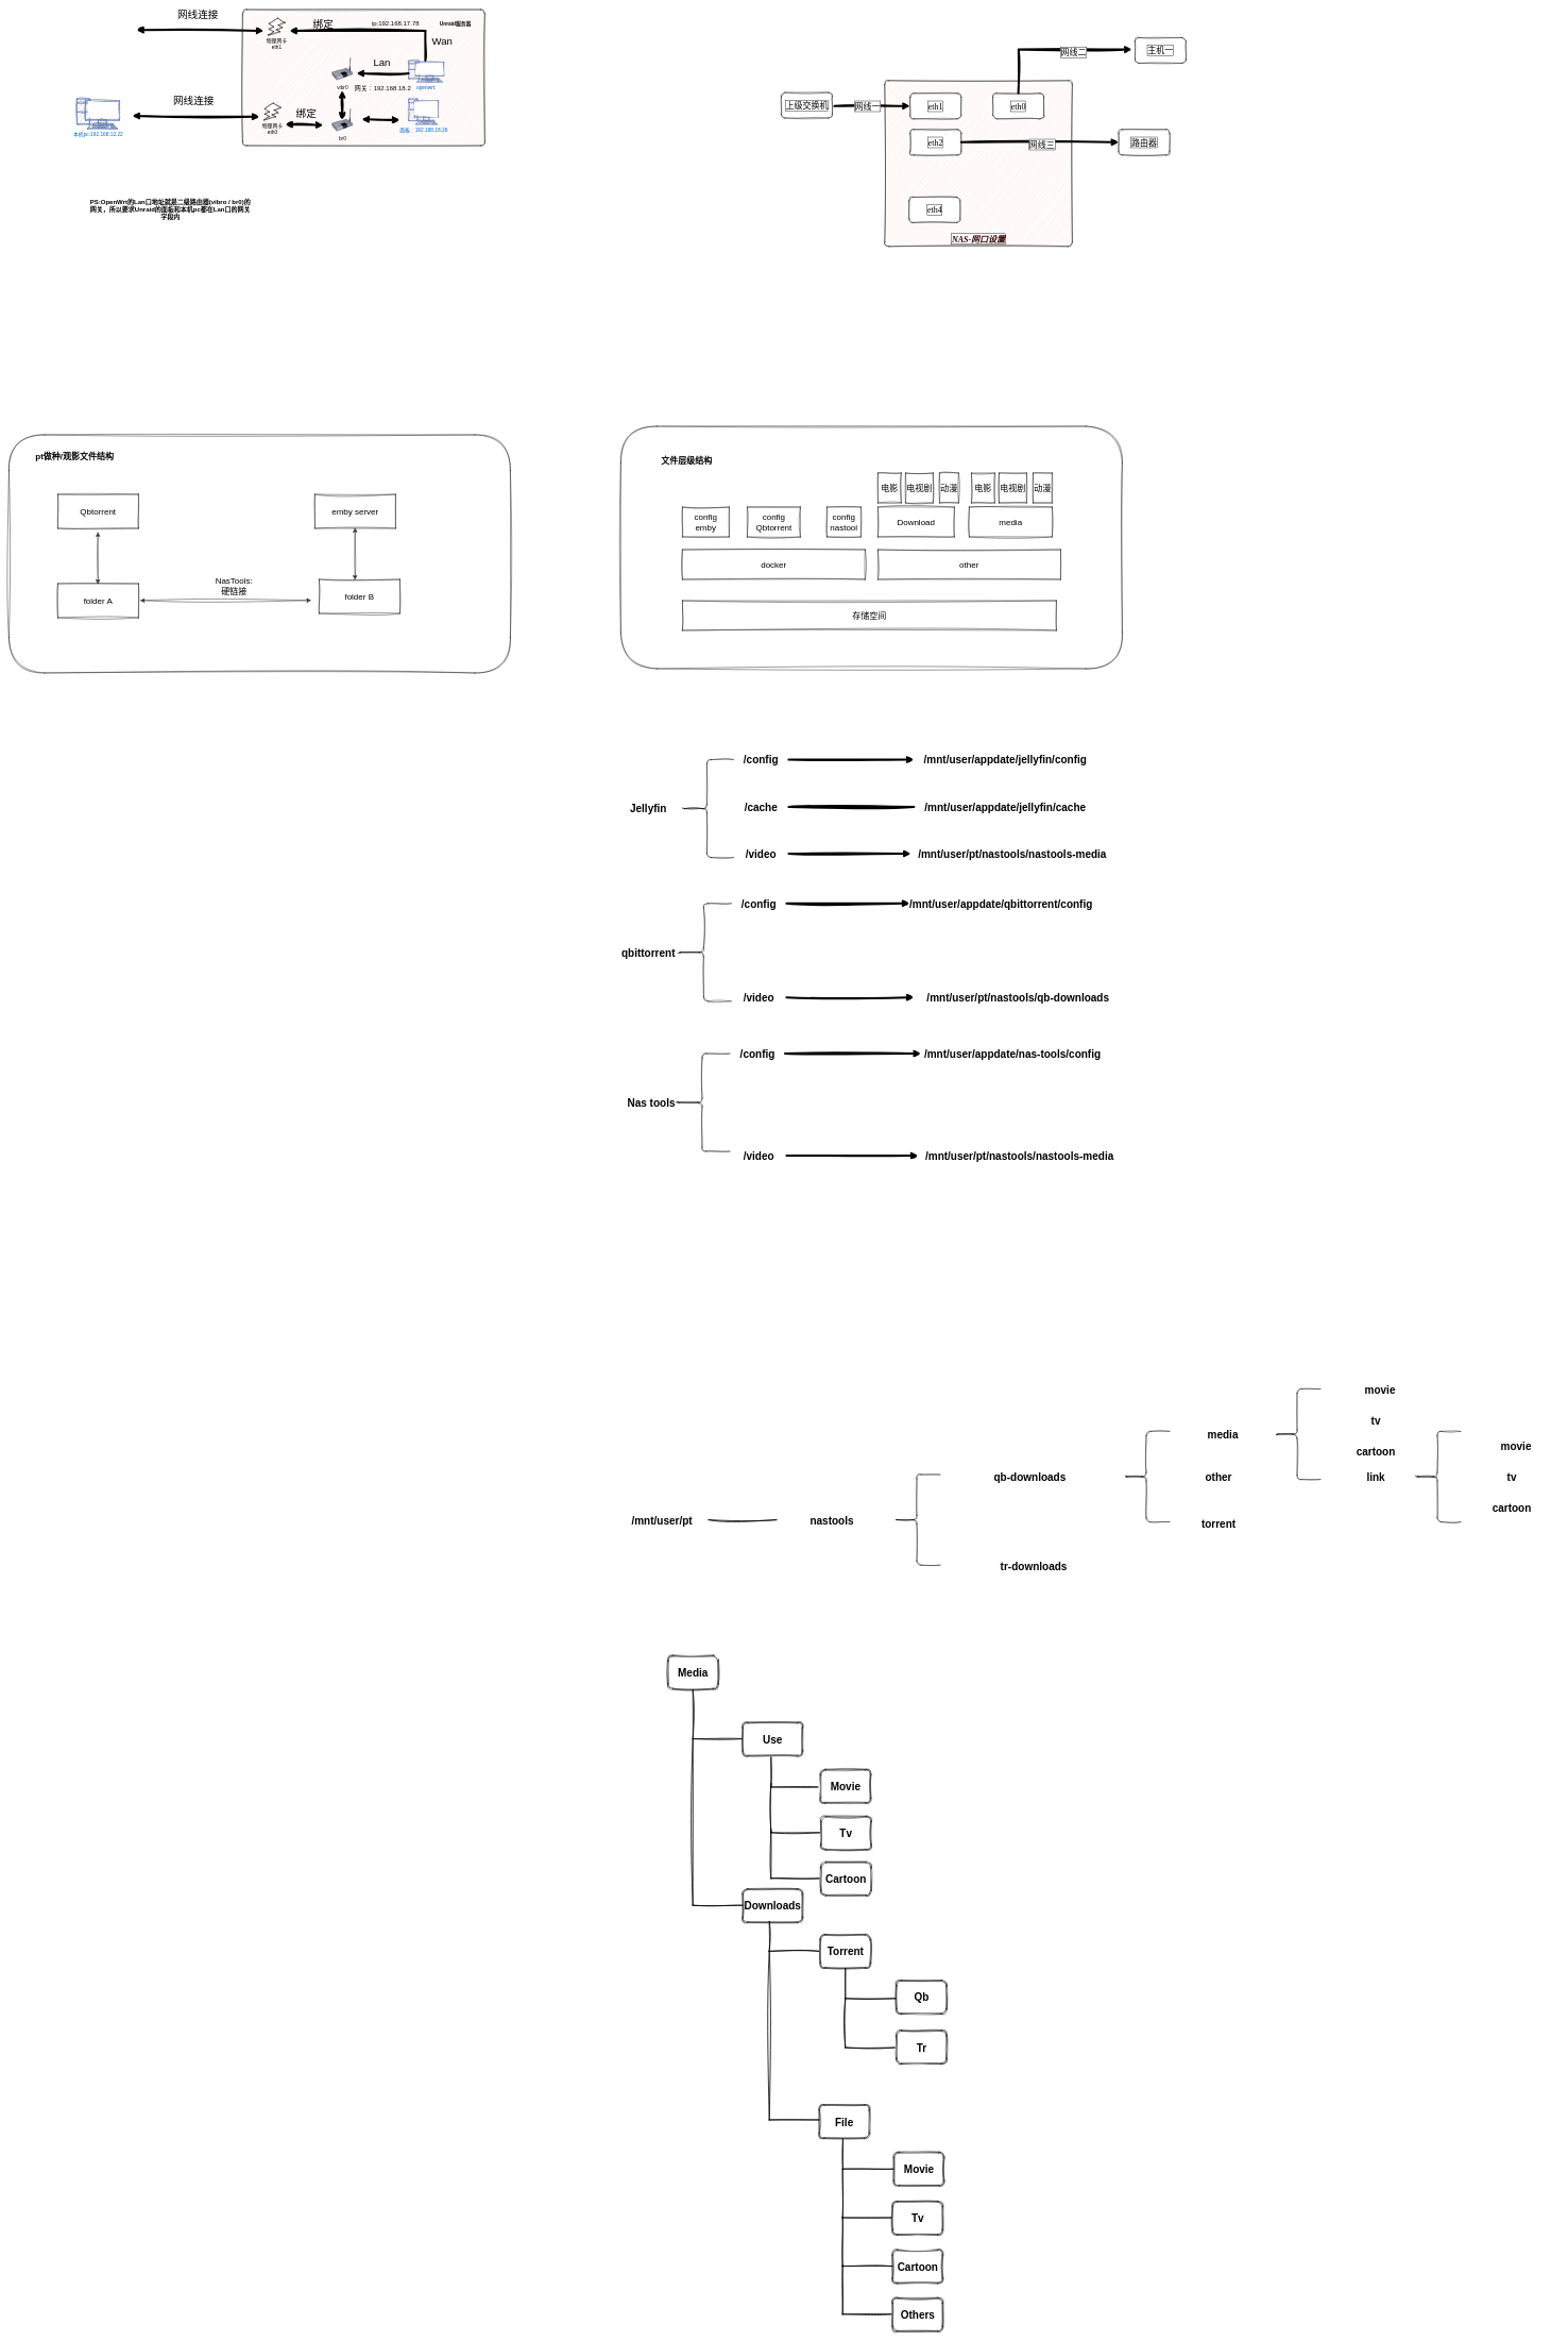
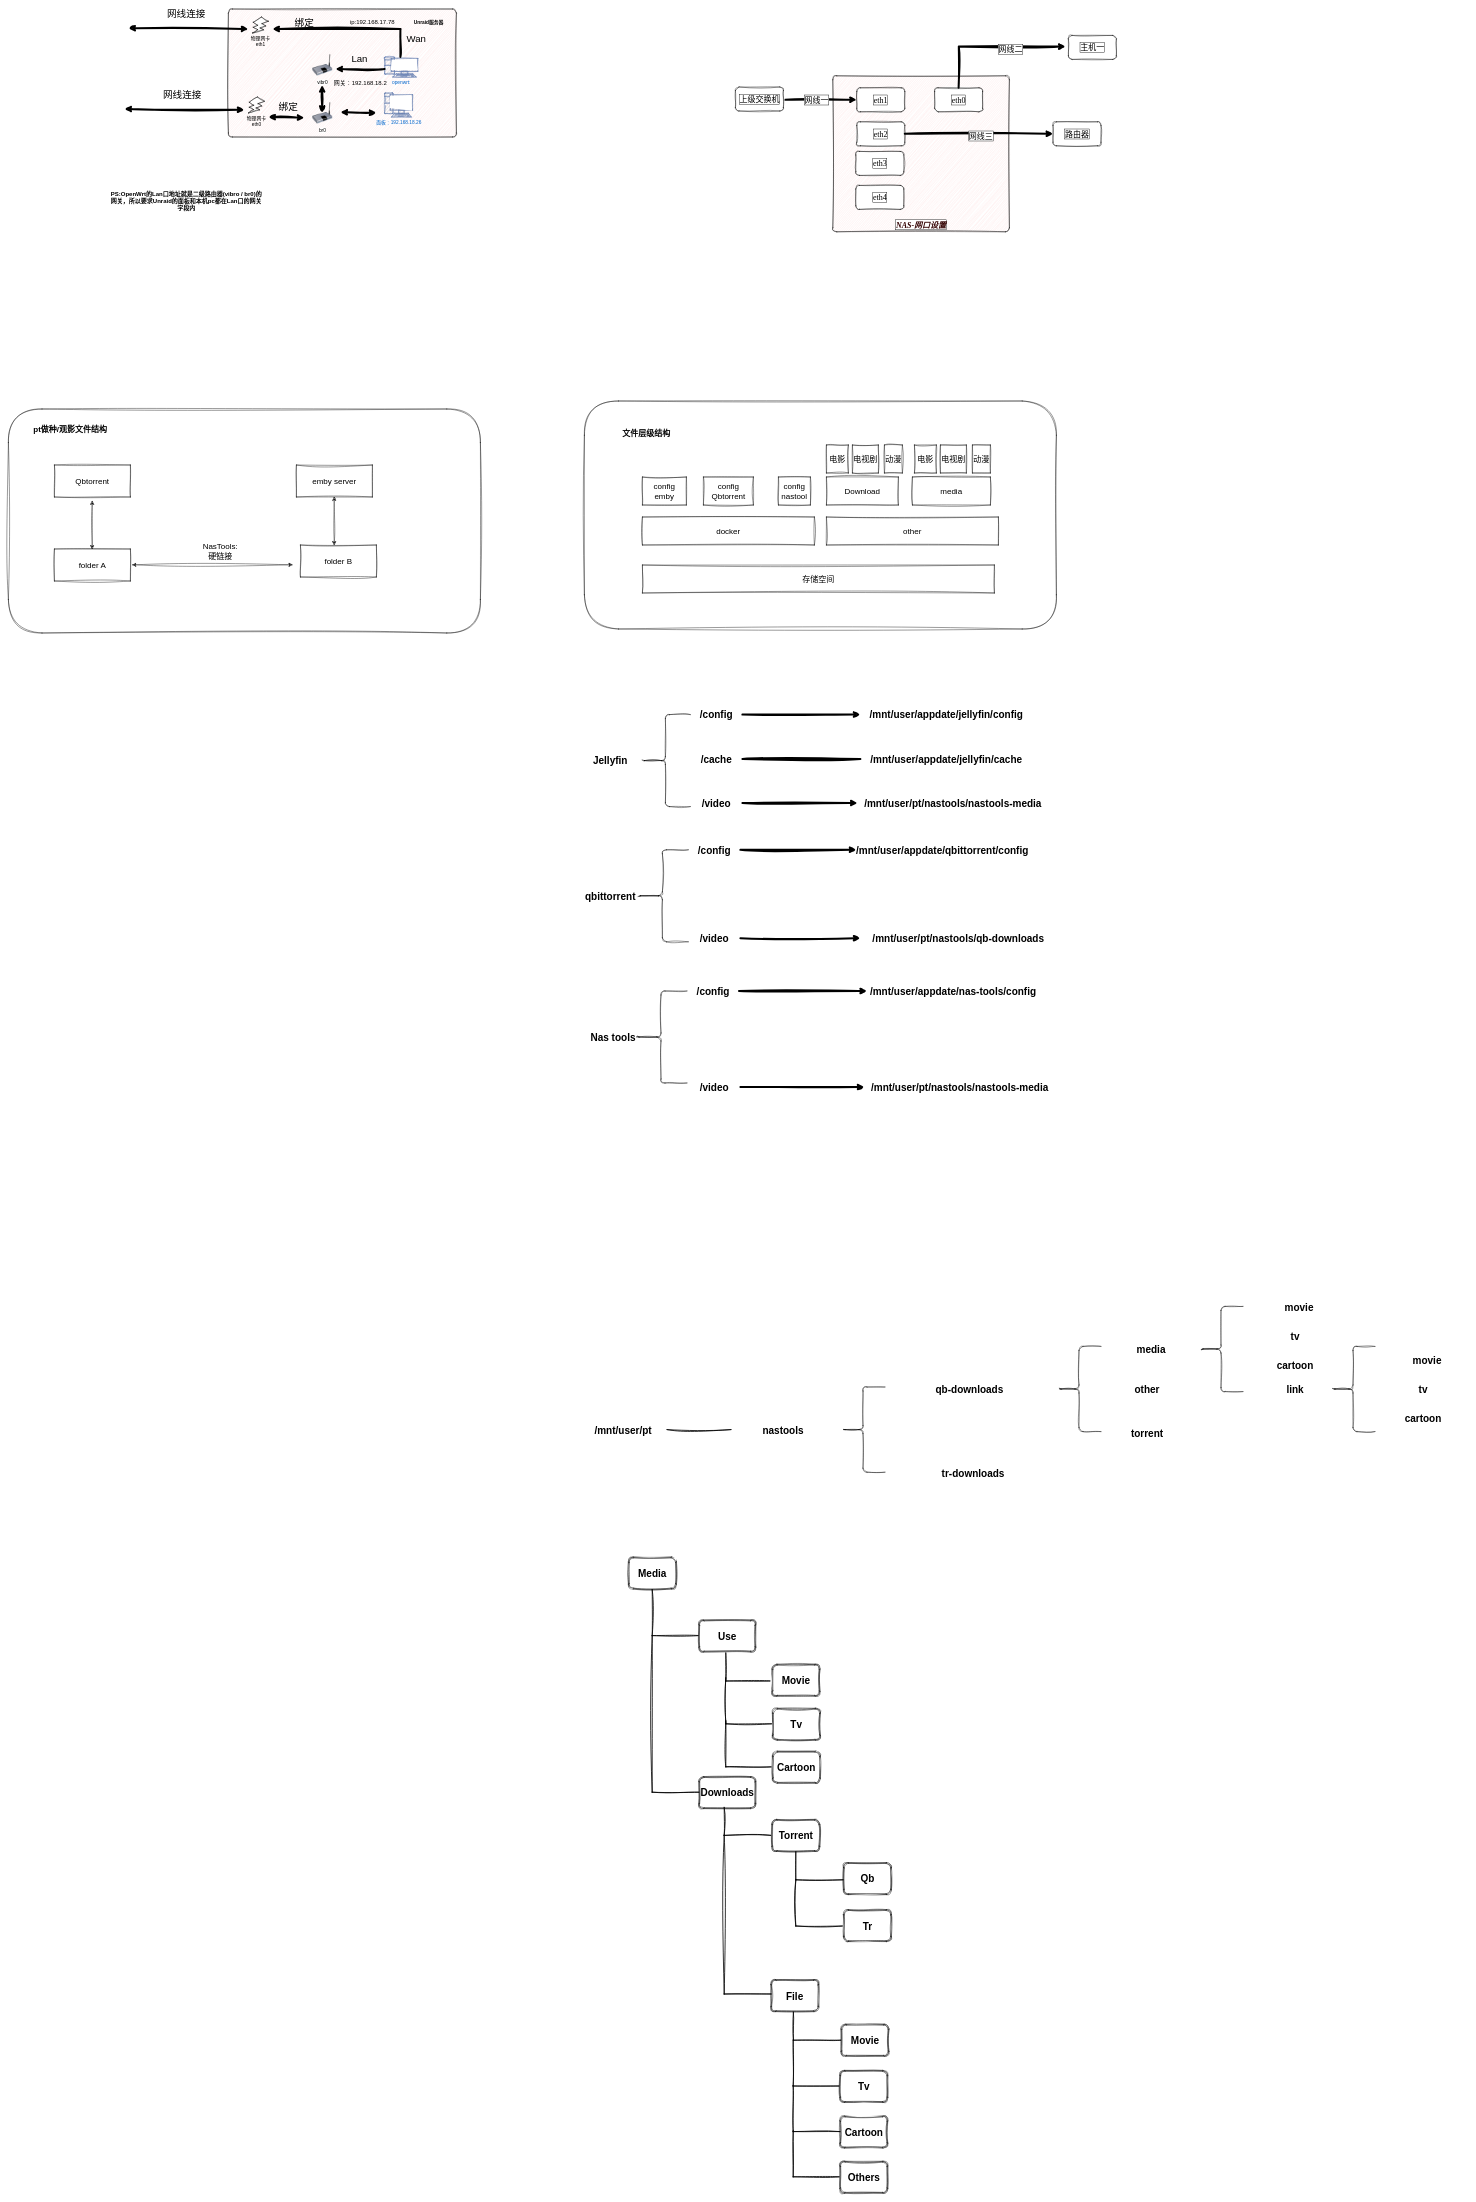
- <mxCell id="2" value="本机pc:192.168.12.22" style="fontColor=#0066CC;verticalAlign=top;verticalLabelPosition=bottom;labelPosition=center;align=center;html=1;outlineConnect=0;fillColor=#CCCCCC;strokeColor=#6881B3;gradientColor=none;gradientDirection=north;strokeWidth=2;shape=mxgraph.networks.pc;sketch=1;curveFitting=1;jiggle=2;" parent="1" vertex="1"><mxGeometry x="180" y="232" width="100" height="70" as="geometry" /></mxCell>
+ <mxCell id="130" value="eth3" style="rounded=1;whiteSpace=wrap;html=1;hachureGap=4;fontFamily=Architects Daughter;fontSource=https%3A%2F%2Ffonts.googleapis.com%2Fcss%3Ffamily%3DArchitects%2BDaughter;fontSize=20;sketch=1;curveFitting=1;jiggle=2;labelBackgroundColor=default;labelBorderColor=default;" vertex="1" parent="1"><mxGeometry x="2138.5" y="378" width="120" height="60" as="geometry" /></mxCell>
- <mxCell id="27" value="&lt;font style=&quot;font-size: 15px;&quot;&gt;&lt;b&gt;PS:OpenWrt的Lan口地址就是二级路由器(vibro / br0)的网关，所以要求Unraid的面板和本机pc都在Lan口的网关字段内&lt;/b&gt;&lt;/font&gt;" style="text;html=1;strokeColor=none;fillColor=none;align=center;verticalAlign=middle;whiteSpace=wrap;rounded=0;sketch=1;curveFitting=1;jiggle=2;" parent="1" vertex="1"><mxGeometry x="210" y="412" width="380" height="160" as="geometry" /></mxCell>
+ <mxCell id="27" value="&lt;font style=&quot;font-size: 15px;&quot;&gt;&lt;b&gt;PS:OpenWrt的Lan口地址就是二级路由器(vibro / br0)的网关，所以要求Unraid的面板和本机pc都在Lan口的网关字段内&lt;/b&gt;&lt;/font&gt;" style="text;html=1;strokeColor=none;fillColor=none;align=center;verticalAlign=middle;whiteSpace=wrap;rounded=0;sketch=1;curveFitting=1;jiggle=2;" parent="1" vertex="1"><mxGeometry x="275" y="422" width="380" height="160" as="geometry" /></mxCell>
